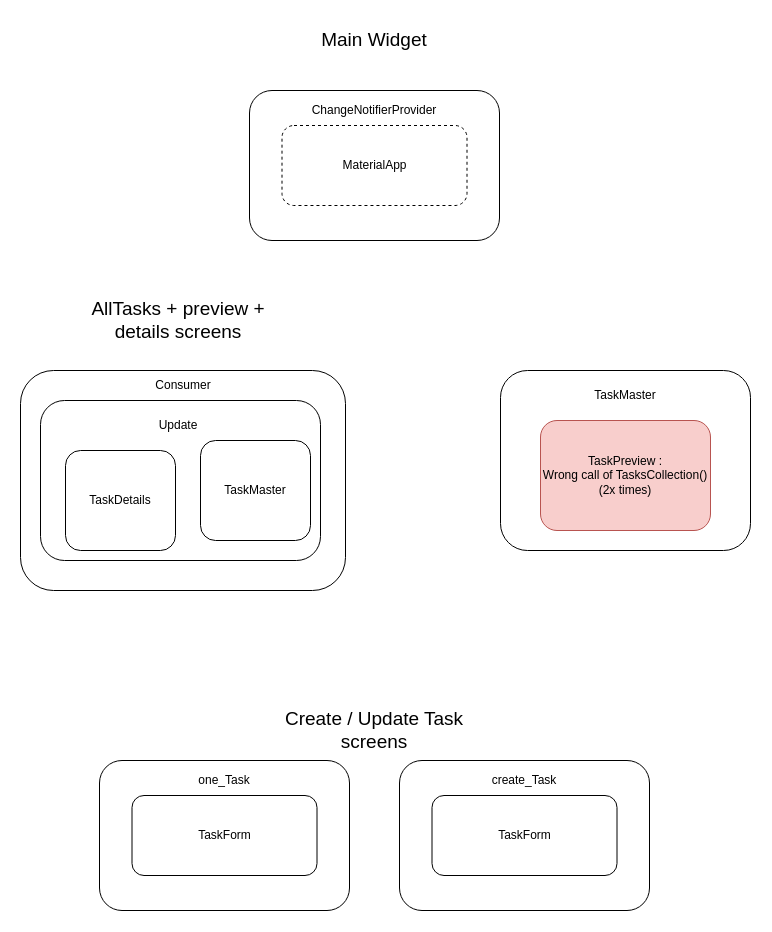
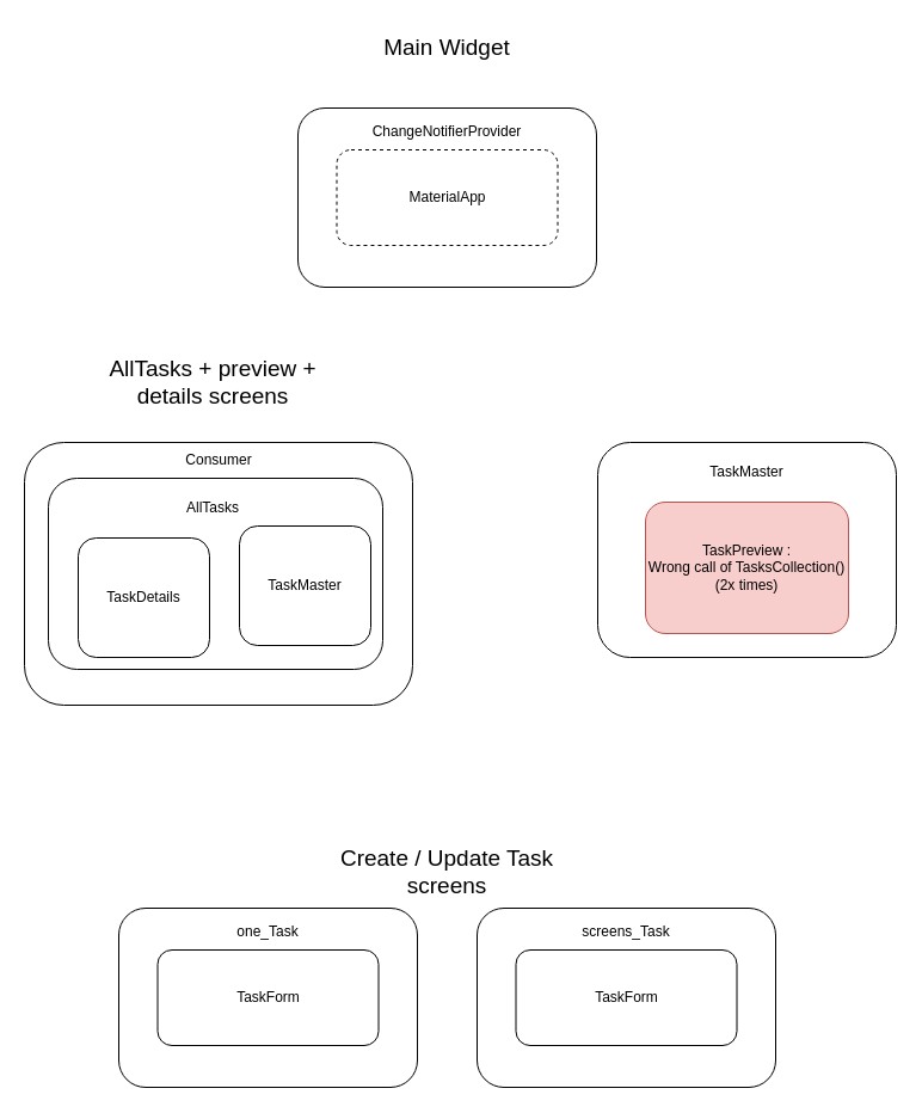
- <mxCell id="8" value="Update" style="text;html=1;strokeColor=none;fillColor=none;align=center;verticalAlign=middle;whiteSpace=wrap;rounded=0;" vertex="1" parent="1"><mxGeometry x="97.5" y="410" width="160" height="30" as="geometry" /></mxCell>
+ <mxCell id="8" value="AllTasks" style="text;html=1;strokeColor=none;fillColor=none;align=center;verticalAlign=middle;whiteSpace=wrap;rounded=0;" vertex="1" parent="1"><mxGeometry x="97.5" y="410" width="160" height="30" as="geometry" /></mxCell>
- <mxCell id="19" value="create_Task" style="text;html=1;strokeColor=none;fillColor=none;align=center;verticalAlign=middle;whiteSpace=wrap;rounded=0;" vertex="1" parent="1"><mxGeometry x="444" y="765" width="160" height="30" as="geometry" /></mxCell>
+ <mxCell id="19" value="screens_Task" style="text;html=1;strokeColor=none;fillColor=none;align=center;verticalAlign=middle;whiteSpace=wrap;rounded=0;" vertex="1" parent="1"><mxGeometry x="444" y="765" width="160" height="30" as="geometry" /></mxCell>
